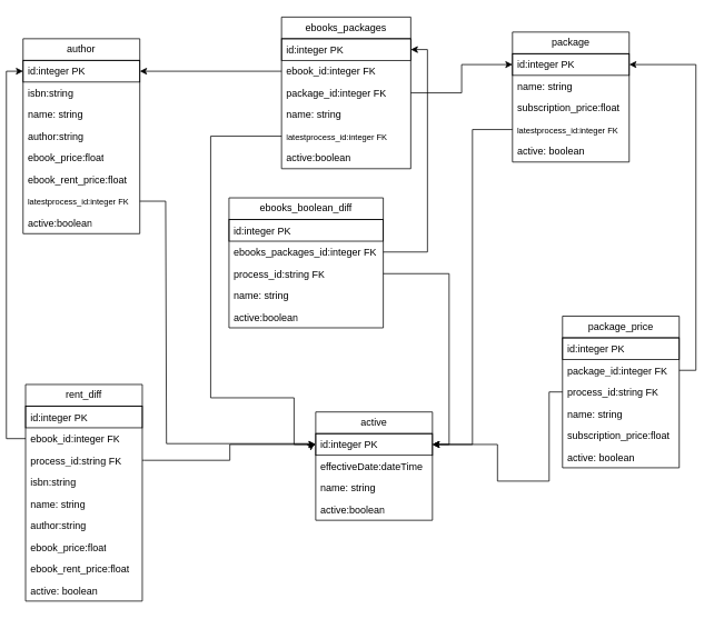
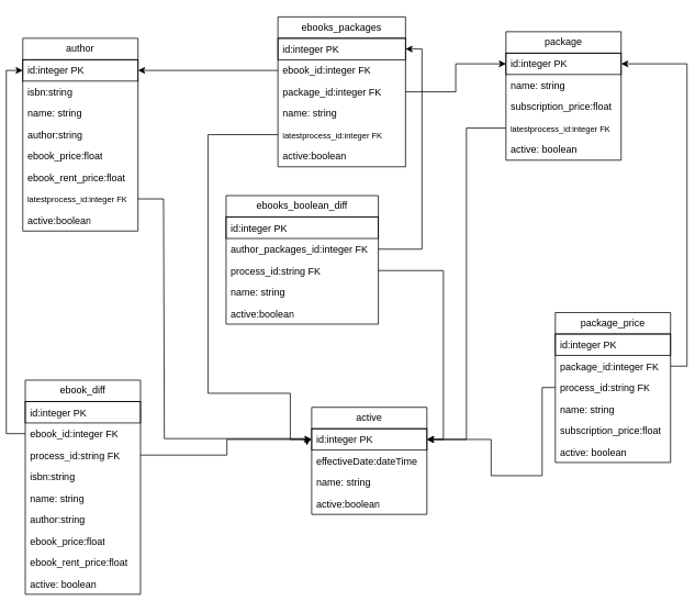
- <mxCell id="49" value="ebooks_packages_id:integer FK" style="text;strokeColor=none;fillColor=none;align=left;verticalAlign=top;spacingLeft=4;spacingRight=4;overflow=hidden;rotatable=0;points=[[0,0.5],[1,0.5]];portConstraint=eastwest;whiteSpace=wrap;html=1;" parent="47" vertex="1"><mxGeometry y="52" width="185" height="26" as="geometry" /></mxCell>
+ <mxCell id="49" value="author_packages_id:integer FK" style="text;strokeColor=none;fillColor=none;align=left;verticalAlign=top;spacingLeft=4;spacingRight=4;overflow=hidden;rotatable=0;points=[[0,0.5],[1,0.5]];portConstraint=eastwest;whiteSpace=wrap;html=1;" parent="47" vertex="1"><mxGeometry y="52" width="185" height="26" as="geometry" /></mxCell>
- <mxCell id="25" value="rent_diff" style="swimlane;fontStyle=0;childLayout=stackLayout;horizontal=1;startSize=26;fillColor=none;horizontalStack=0;resizeParent=1;resizeParentMax=0;resizeLast=0;collapsible=1;marginBottom=0;whiteSpace=wrap;html=1;" parent="1" vertex="1"><mxGeometry x="23" y="461" width="140" height="260" as="geometry" /></mxCell>
+ <mxCell id="25" value="ebook_diff" style="swimlane;fontStyle=0;childLayout=stackLayout;horizontal=1;startSize=26;fillColor=none;horizontalStack=0;resizeParent=1;resizeParentMax=0;resizeLast=0;collapsible=1;marginBottom=0;whiteSpace=wrap;html=1;" parent="1" vertex="1"><mxGeometry x="23" y="461" width="140" height="260" as="geometry" /></mxCell>
